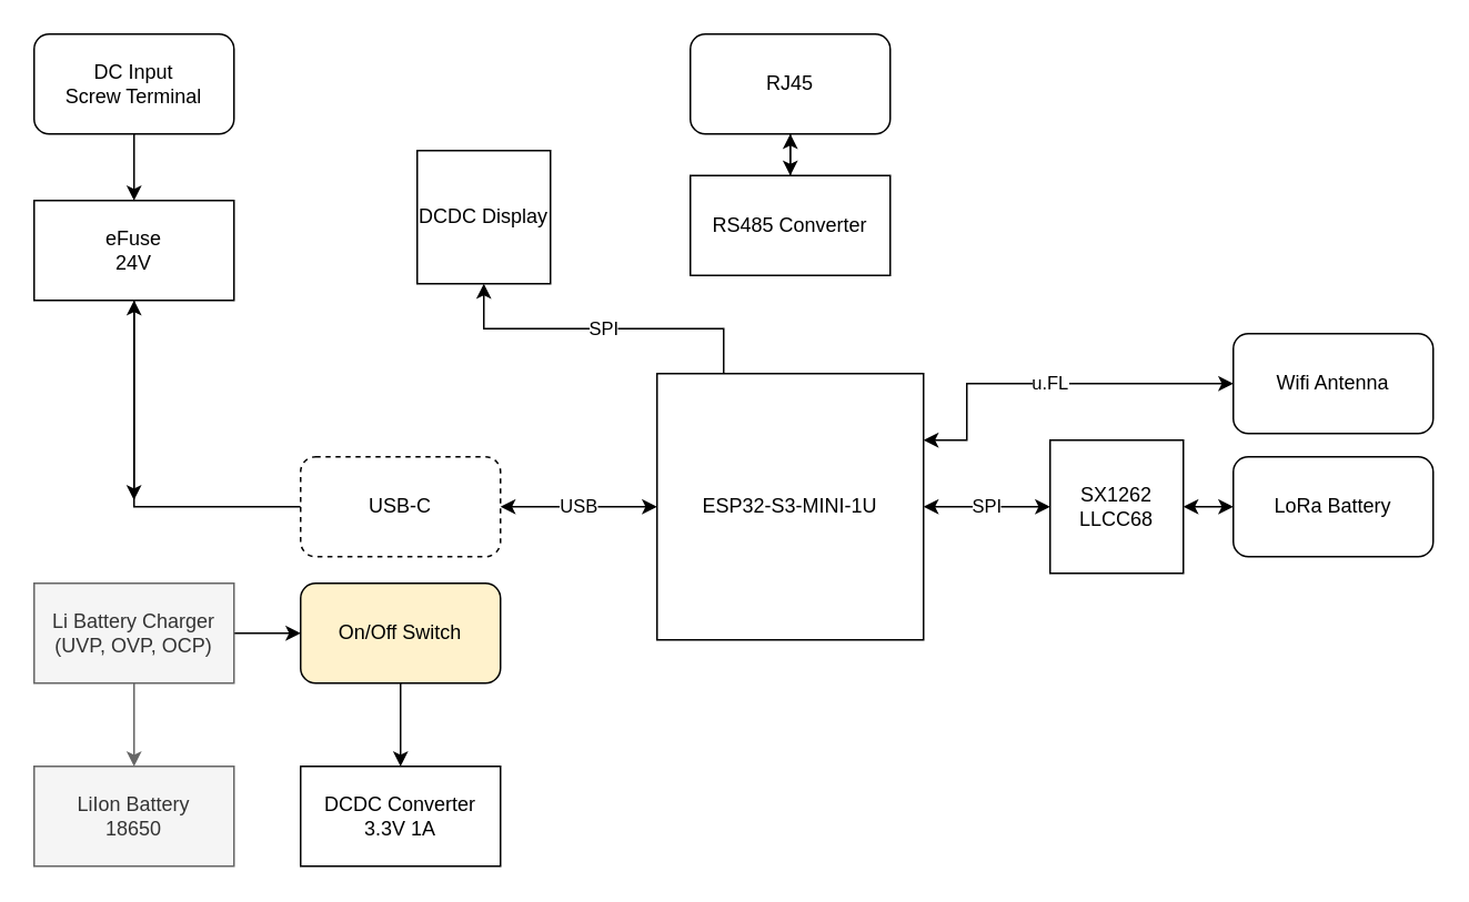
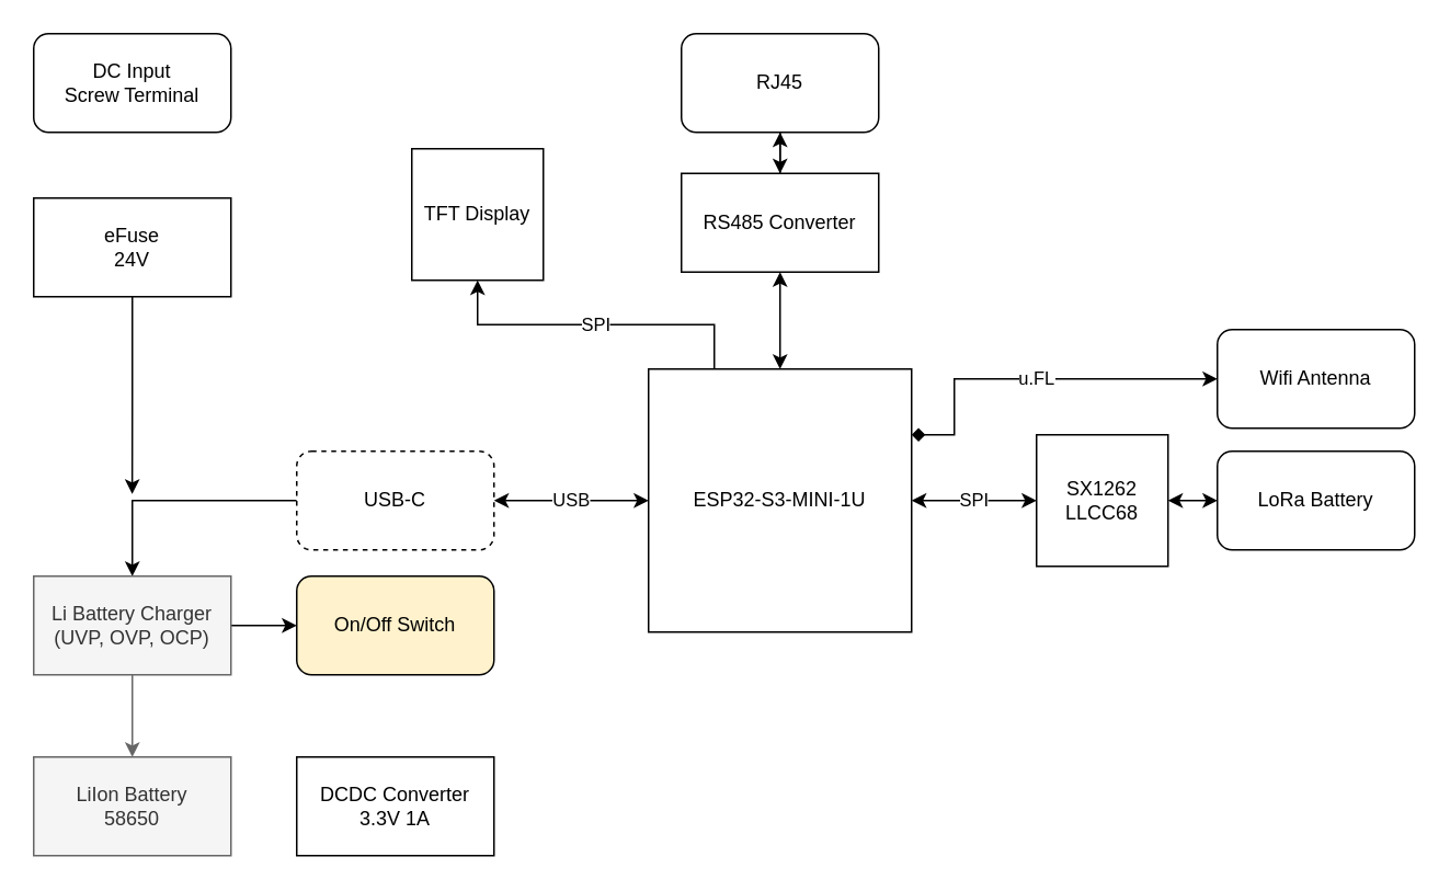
- <mxCell id="26" style="edgeStyle=orthogonalEdgeStyle;rounded=0;orthogonalLoop=1;jettySize=auto;html=1;exitX=0.5;exitY=1;exitDx=0;exitDy=0;entryX=0.5;entryY=0;entryDx=0;entryDy=0;" edge="1" parent="1" source="27" target="29"><mxGeometry relative="1" as="geometry" /></mxCell>
- <mxCell id="25" value="DCDC Display" style="whiteSpace=wrap;html=1;aspect=fixed;" vertex="1" parent="1"><mxGeometry x="250" y="90" width="80" height="80" as="geometry" /></mxCell>
+ <mxCell id="25" value="TFT Display" style="whiteSpace=wrap;html=1;aspect=fixed;" vertex="1" parent="1"><mxGeometry x="250" y="90" width="80" height="80" as="geometry" /></mxCell>
+ <mxCell id="12" style="edgeStyle=orthogonalEdgeStyle;rounded=0;orthogonalLoop=1;jettySize=auto;html=1;exitX=0.5;exitY=1;exitDx=0;exitDy=0;entryX=0.5;entryY=0;entryDx=0;entryDy=0;startArrow=classic;startFill=1;" parent="1" source="14" target="4" edge="1"><mxGeometry relative="1" as="geometry" /></mxCell>
- <mxCell id="16" value="u.FL" style="edgeStyle=orthogonalEdgeStyle;rounded=0;orthogonalLoop=1;jettySize=auto;html=1;exitX=0;exitY=0.5;exitDx=0;exitDy=0;entryX=1;entryY=0.25;entryDx=0;entryDy=0;startArrow=classic;startFill=1;" parent="1" source="17" target="4" edge="1"><mxGeometry relative="1" as="geometry"><Array as="points"><mxPoint x="580" y="230" /><mxPoint x="580" y="264" /></Array></mxGeometry></mxCell>
+ <mxCell id="16" value="u.FL" style="edgeStyle=orthogonalEdgeStyle;rounded=0;orthogonalLoop=1;jettySize=auto;html=1;exitX=0;exitY=0.5;exitDx=0;exitDy=0;entryX=1;entryY=0.25;entryDx=0;entryDy=0;startArrow=classic;startFill=1;endArrow=diamond;" parent="1" source="17" target="4" edge="1"><mxGeometry relative="1" as="geometry"><Array as="points"><mxPoint x="580" y="230" /><mxPoint x="580" y="264" /></Array></mxGeometry></mxCell>
- <mxCell id="8" style="edgeStyle=orthogonalEdgeStyle;rounded=0;orthogonalLoop=1;jettySize=auto;html=1;exitX=0;exitY=0.5;exitDx=0;exitDy=0;" parent="1" source="9" edge="1" target="29"><mxGeometry relative="1" as="geometry"><mxPoint x="80" y="304" as="targetPoint" /></mxGeometry></mxCell>
+ <mxCell id="8" style="edgeStyle=orthogonalEdgeStyle;rounded=0;orthogonalLoop=1;jettySize=auto;html=1;exitX=0;exitY=0.5;exitDx=0;exitDy=0;entryX=0.5;entryY=0;entryDx=0;entryDy=0;" parent="1" source="9" edge="1" target="24"><mxGeometry relative="1" as="geometry"><mxPoint x="80" y="304" as="targetPoint" /></mxGeometry></mxCell>
- <mxCell id="18" style="edgeStyle=orthogonalEdgeStyle;rounded=0;orthogonalLoop=1;jettySize=auto;html=1;exitX=0.5;exitY=1;exitDx=0;exitDy=0;entryX=0.5;entryY=0;entryDx=0;entryDy=0;" edge="1" parent="1" source="19" target="20"><mxGeometry relative="1" as="geometry" /></mxCell>
- <mxCell id="21" value="LiIon Battery&lt;div&gt;18650&lt;/div&gt;" style="rounded=0;whiteSpace=wrap;html=1;fillColor=#f5f5f5;fontColor=#333333;strokeColor=#666666;" vertex="1" parent="1"><mxGeometry x="20" y="460" width="120" height="60" as="geometry" /></mxCell>
+ <mxCell id="21" value="LiIon Battery&lt;div&gt;58650&lt;/div&gt;" style="rounded=0;whiteSpace=wrap;html=1;fillColor=#f5f5f5;fontColor=#333333;strokeColor=#666666;" vertex="1" parent="1"><mxGeometry x="20" y="460" width="120" height="60" as="geometry" /></mxCell>
